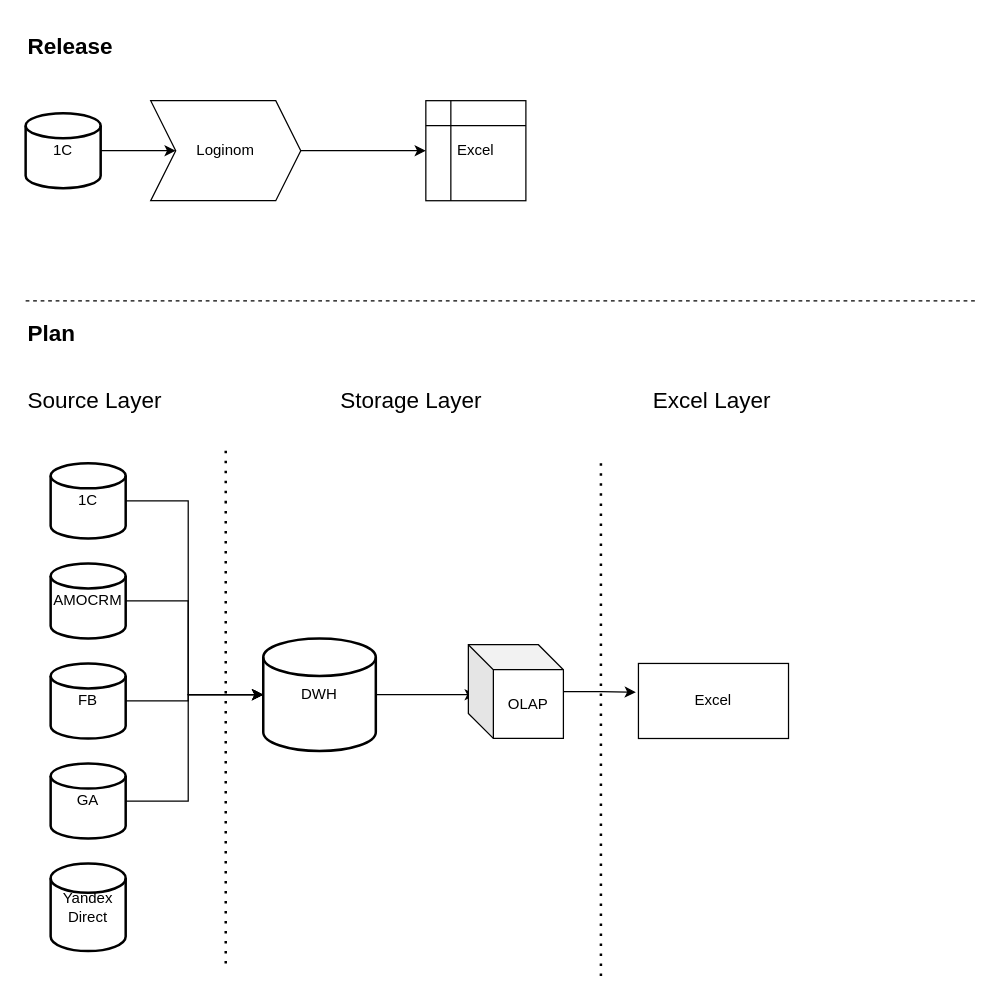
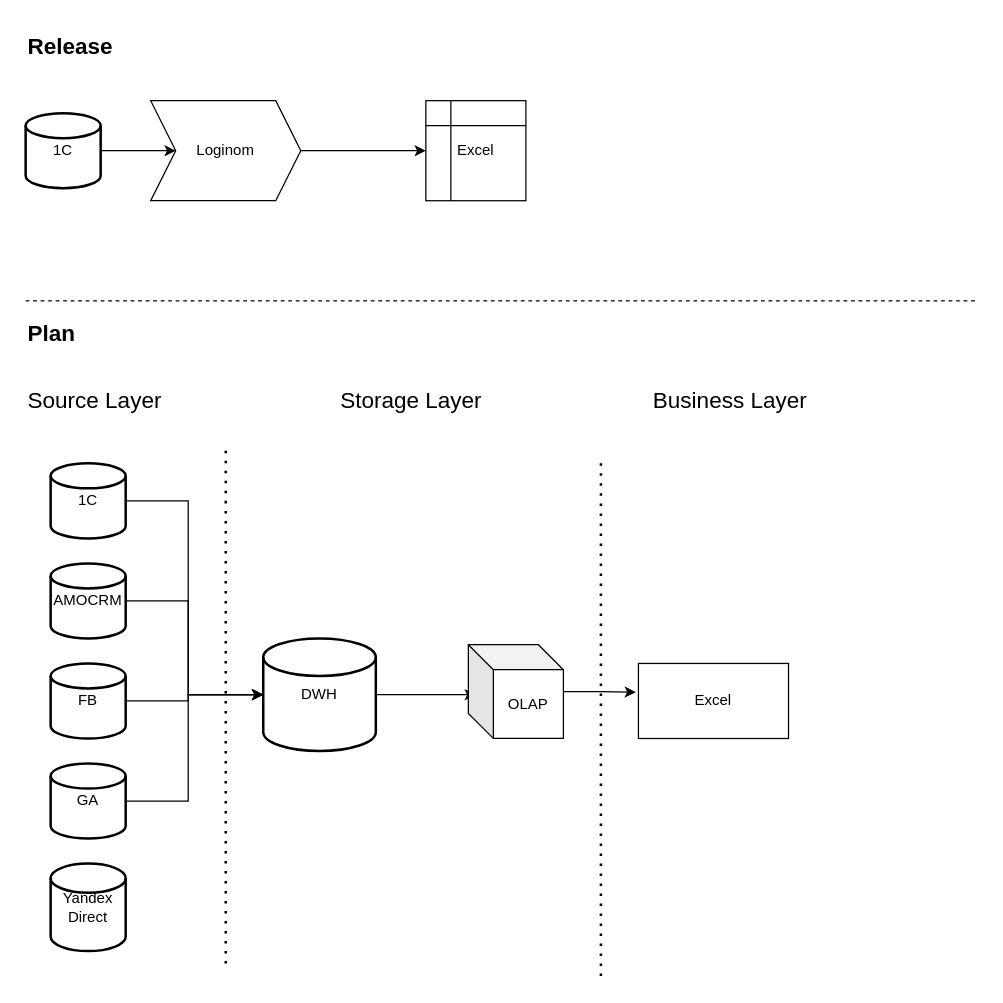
- <mxCell id="28" value="&lt;span style=&quot;font-size: 18px; font-weight: 400;&quot;&gt;Excel Layer&lt;/span&gt;" style="text;whiteSpace=wrap;html=1;fontStyle=1" vertex="1" parent="1"><mxGeometry x="520" y="303" width="130" height="40" as="geometry" /></mxCell>
+ <mxCell id="28" value="&lt;span style=&quot;font-size: 18px; font-weight: 400;&quot;&gt;Business Layer&lt;/span&gt;" style="text;whiteSpace=wrap;html=1;fontStyle=1" vertex="1" parent="1"><mxGeometry x="520" y="303" width="130" height="40" as="geometry" /></mxCell>
